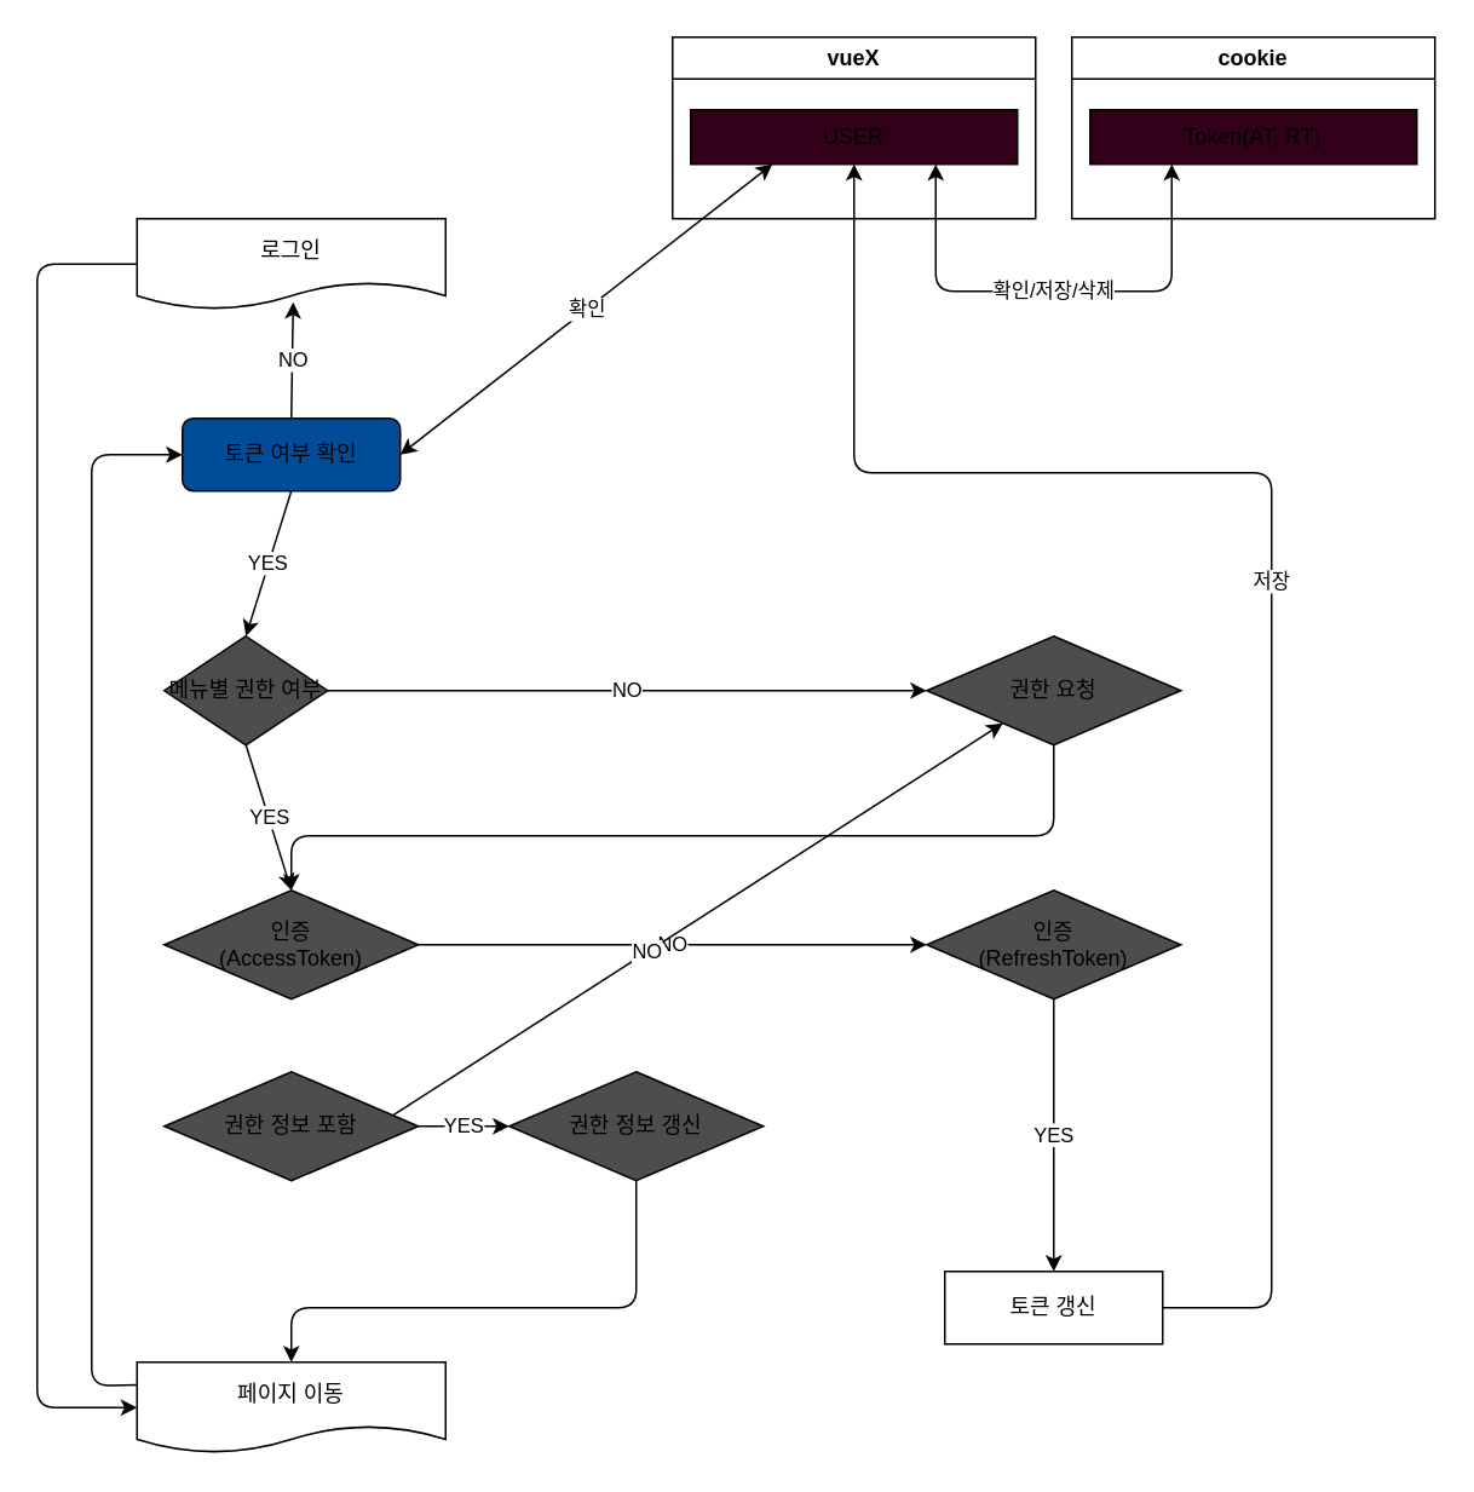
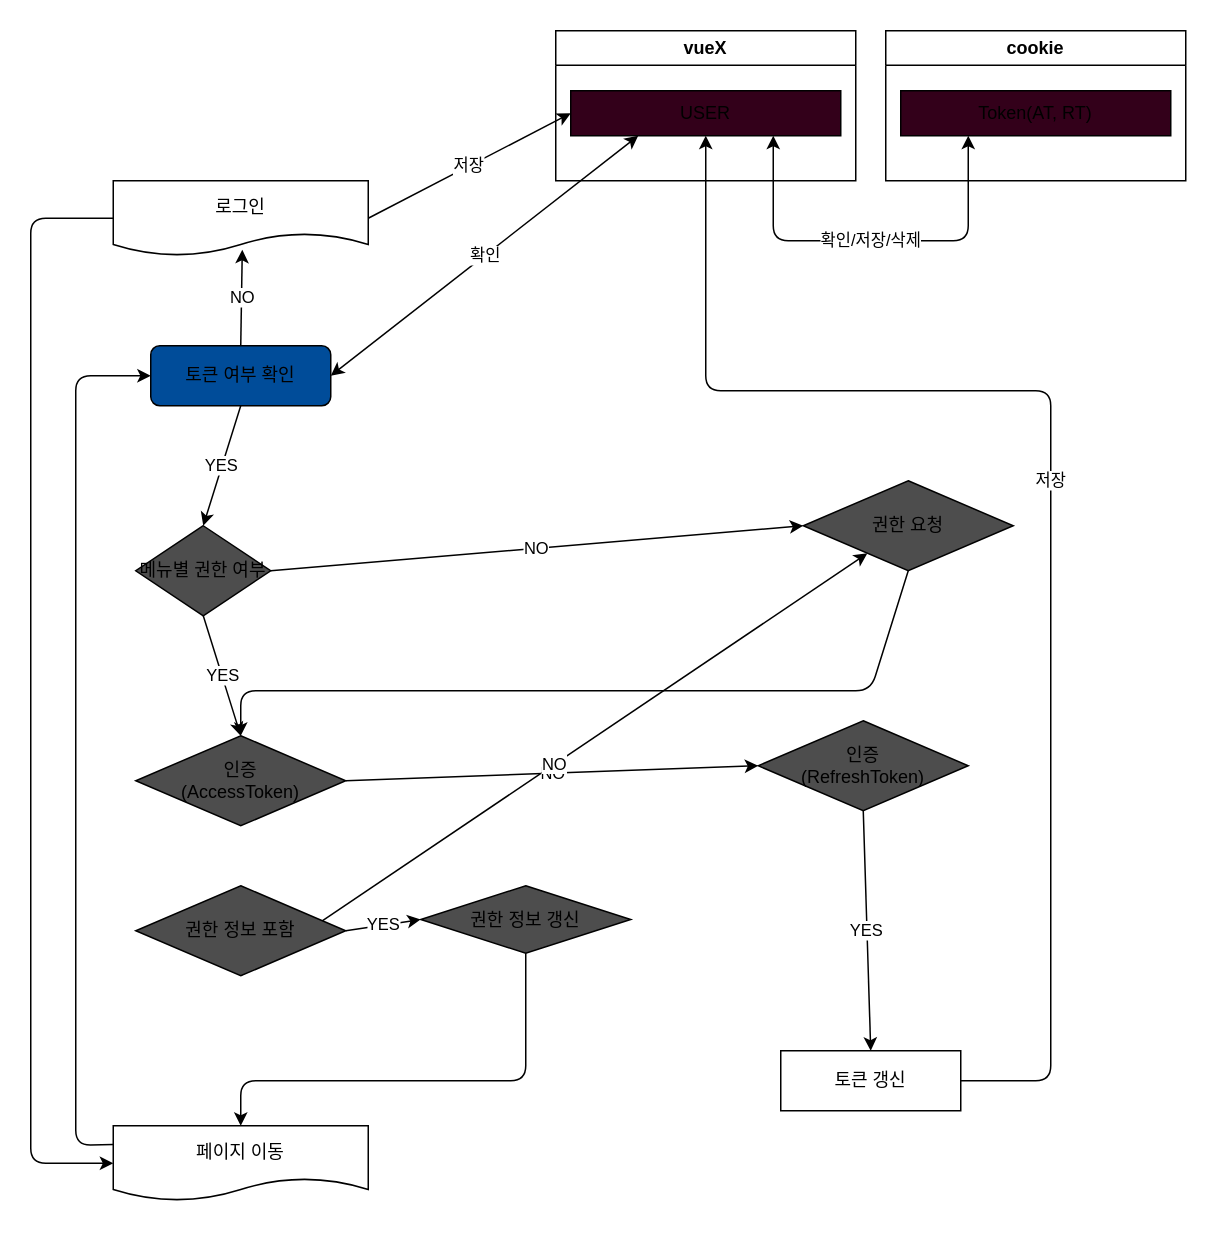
+ <mxCell id="6" value="저장" style="html=1;exitX=1;exitY=0.5;exitDx=0;exitDy=0;entryX=0;entryY=0.5;entryDx=0;entryDy=0;startArrow=none;startFill=0;" parent="1" source="8" target="17" edge="1"><mxGeometry relative="1" as="geometry" /></mxCell>
- <mxCell id="25" value="권한 요청" style="rhombus;whiteSpace=wrap;html=1;fillColor=#4D4D4D;" parent="1" vertex="1"><mxGeometry x="510" y="350" width="140" height="60" as="geometry" /></mxCell>
+ <mxCell id="25" value="권한 요청" style="rhombus;whiteSpace=wrap;html=1;fillColor=#4D4D4D;" parent="1" vertex="1"><mxGeometry x="535" y="320" width="140" height="60" as="geometry" /></mxCell>
- <mxCell id="12" value="인증&lt;br&gt;(RefreshToken)" style="rhombus;whiteSpace=wrap;html=1;fillColor=#4D4D4D;" parent="1" vertex="1"><mxGeometry x="510" y="490" width="140" height="60" as="geometry" /></mxCell>
+ <mxCell id="12" value="인증&lt;br&gt;(RefreshToken)" style="rhombus;whiteSpace=wrap;html=1;fillColor=#4D4D4D;" parent="1" vertex="1"><mxGeometry x="505" y="480" width="140" height="60" as="geometry" /></mxCell>
- <mxCell id="30" value="권한 정보 갱신" style="rhombus;whiteSpace=wrap;html=1;fillColor=#4D4D4D;" parent="1" vertex="1"><mxGeometry x="280" y="590" width="140" height="60" as="geometry" /></mxCell>
+ <mxCell id="30" value="권한 정보 갱신" style="rhombus;whiteSpace=wrap;html=1;fillColor=#4D4D4D;" parent="1" vertex="1"><mxGeometry x="280" y="590" width="140" height="45" as="geometry" /></mxCell>
